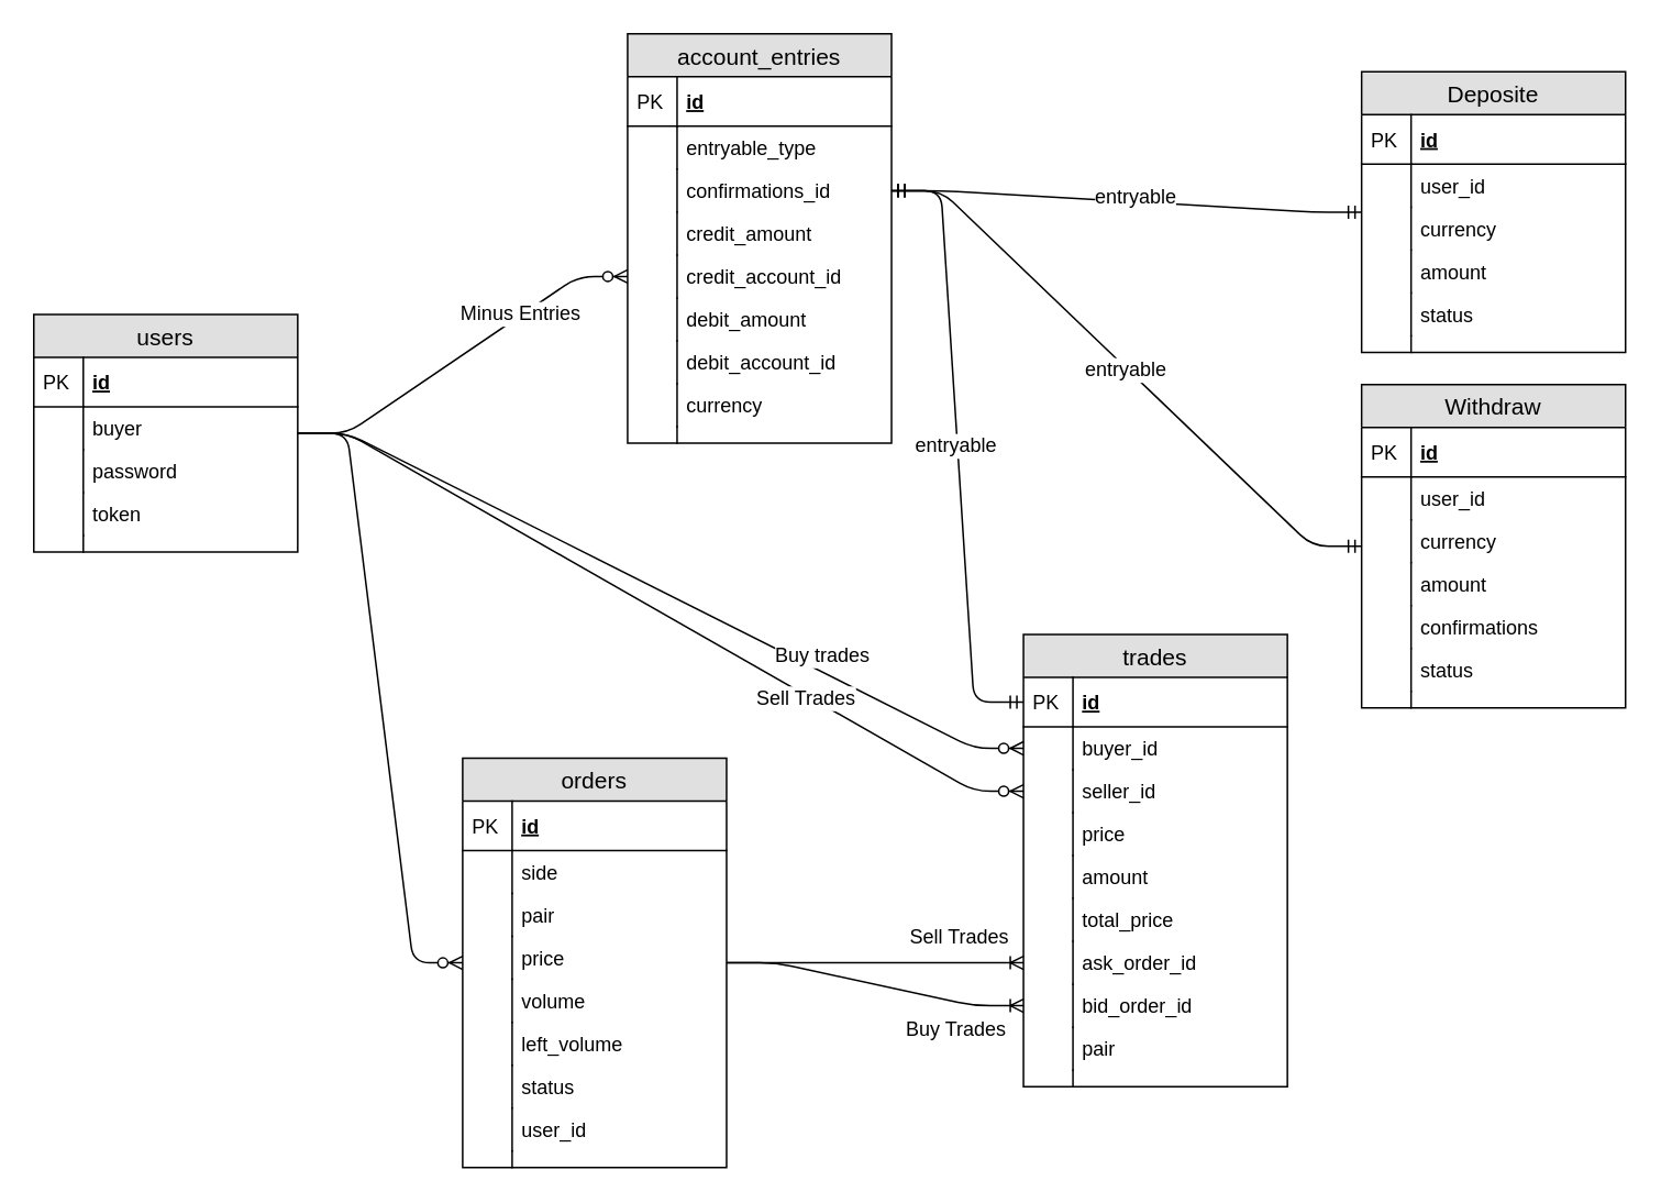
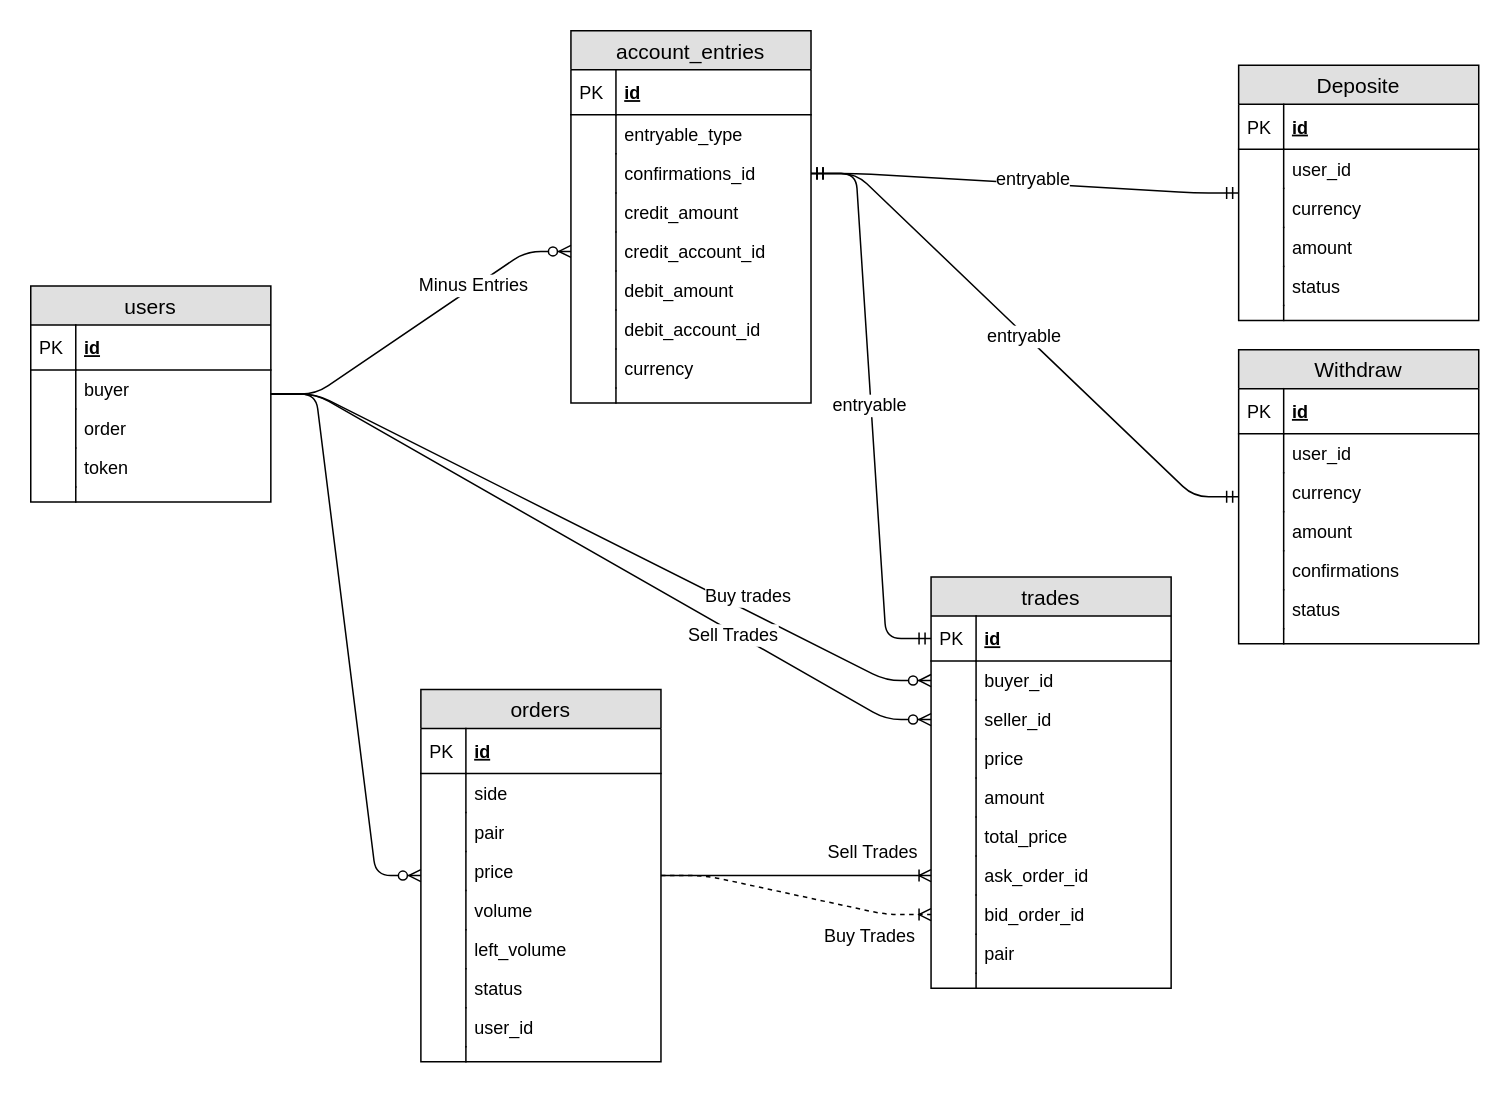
- <mxCell id="7" value="password" style="shape=partialRectangle;top=0;left=0;right=0;bottom=0;align=left;verticalAlign=top;fillColor=none;spacingLeft=34;spacingRight=4;overflow=hidden;rotatable=0;points=[[0,0.5],[1,0.5]];portConstraint=eastwest;dropTarget=0;fontSize=12;" parent="2" vertex="1"><mxGeometry y="82" width="160" height="26" as="geometry" /></mxCell>
+ <mxCell id="7" value="order" style="shape=partialRectangle;top=0;left=0;right=0;bottom=0;align=left;verticalAlign=top;fillColor=none;spacingLeft=34;spacingRight=4;overflow=hidden;rotatable=0;points=[[0,0.5],[1,0.5]];portConstraint=eastwest;dropTarget=0;fontSize=12;" parent="2" vertex="1"><mxGeometry y="82" width="160" height="26" as="geometry" /></mxCell>
- <mxCell id="79" value="" style="edgeStyle=entityRelationEdgeStyle;fontSize=12;html=1;endArrow=ERoneToMany;" parent="1" source="53" target="47" edge="1"><mxGeometry width="100" height="100" relative="1" as="geometry"><mxPoint x="510" y="876" as="sourcePoint" /><mxPoint x="610" y="776" as="targetPoint" /></mxGeometry></mxCell>
+ <mxCell id="79" value="" style="edgeStyle=entityRelationEdgeStyle;fontSize=12;html=1;endArrow=ERoneToMany;dashed=1;" parent="1" source="53" target="47" edge="1"><mxGeometry width="100" height="100" relative="1" as="geometry"><mxPoint x="510" y="876" as="sourcePoint" /><mxPoint x="610" y="776" as="targetPoint" /></mxGeometry></mxCell>
